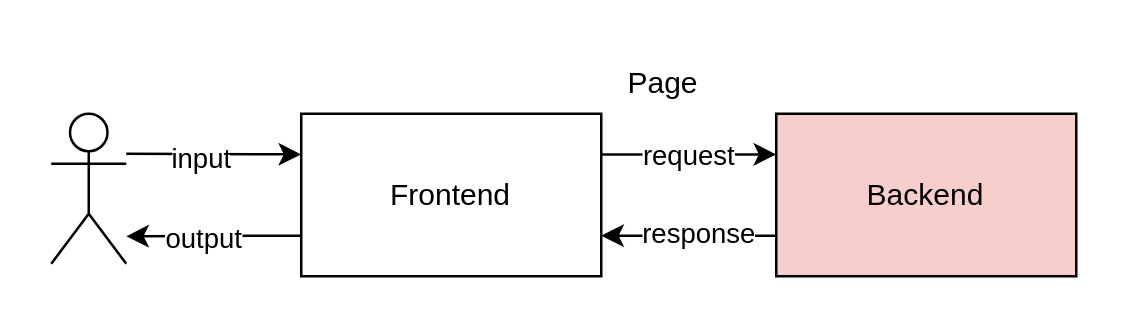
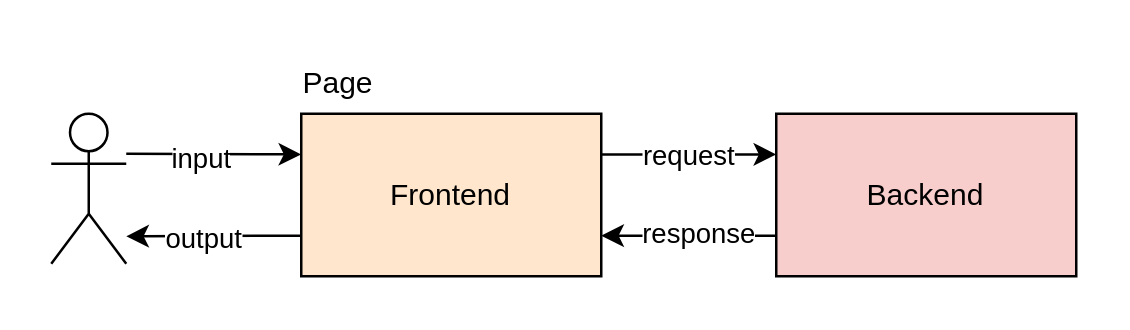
- <mxCell id="3" value="Page" style="text;html=1;strokeColor=none;fillColor=none;align=center;verticalAlign=middle;whiteSpace=wrap;rounded=0;" parent="1" vertex="1"><mxGeometry x="250" y="20" width="30" height="25" as="geometry" /></mxCell>
+ <mxCell id="3" value="Page" style="text;html=1;strokeColor=none;fillColor=none;align=center;verticalAlign=middle;whiteSpace=wrap;rounded=0;" parent="1" vertex="1"><mxGeometry x="120" y="20" width="30" height="25" as="geometry" /></mxCell>
- <mxCell id="2" value="Frontend" style="rounded=0;whiteSpace=wrap;html=1;" parent="1" vertex="1"><mxGeometry x="120" y="45" width="120" height="65" as="geometry" /></mxCell>
+ <mxCell id="2" value="Frontend" style="rounded=0;whiteSpace=wrap;html=1;fillColor=#ffe6cc;" parent="1" vertex="1"><mxGeometry x="120" y="45" width="120" height="65" as="geometry" /></mxCell>
